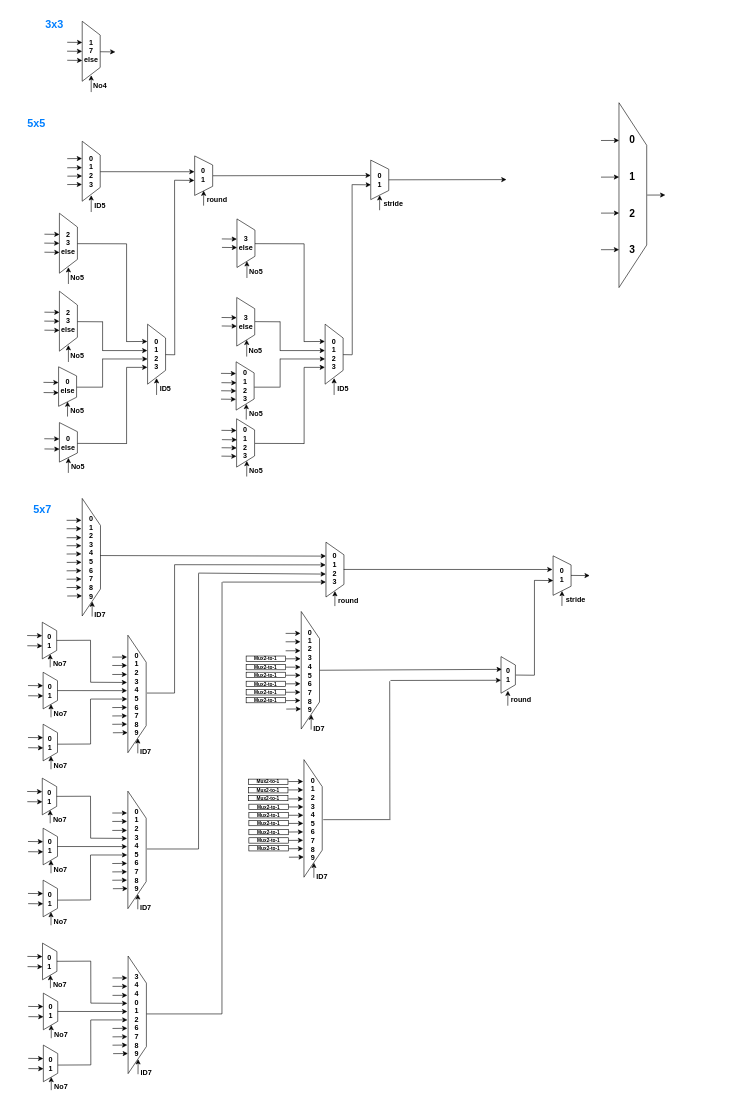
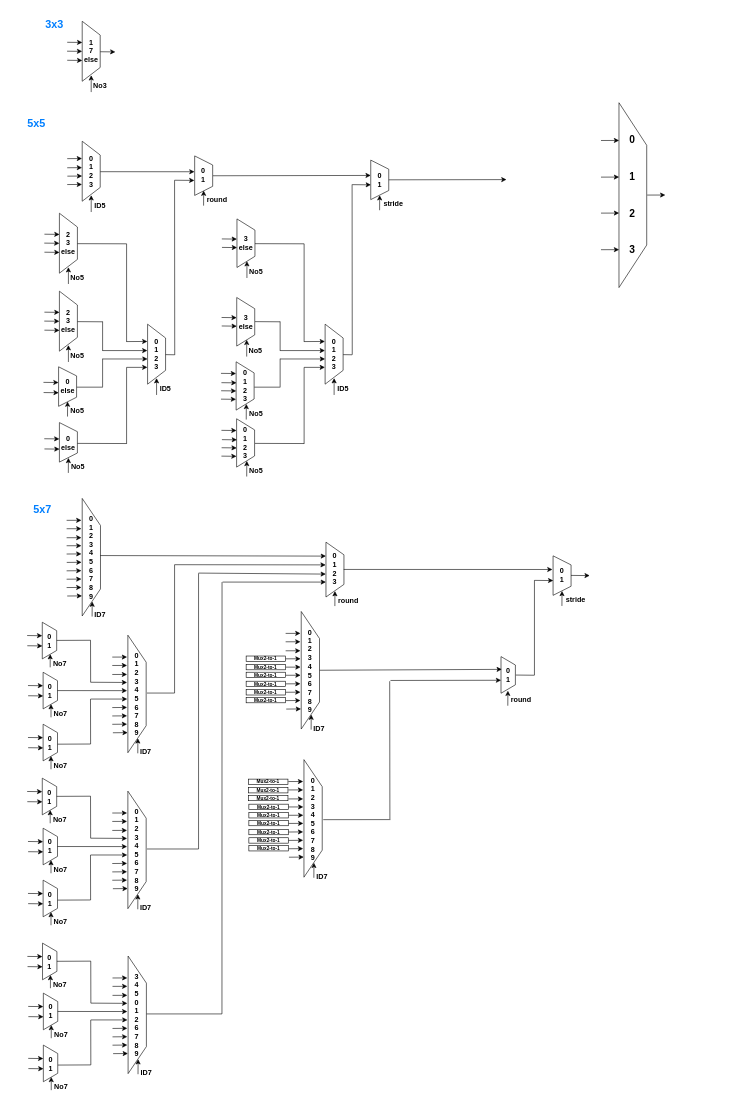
- <mxCell id="17" value="&lt;span style=&quot;font-size: 12px&quot;&gt;No4&lt;br style=&quot;font-size: 12px&quot;&gt;&lt;/span&gt;" style="text;html=1;strokeColor=none;fillColor=none;align=center;verticalAlign=middle;whiteSpace=wrap;rounded=0;fontStyle=1;fontSize=12;" parent="1" vertex="1"><mxGeometry x="153" y="133" width="26.25" height="20" as="geometry" /></mxCell>
+ <mxCell id="17" value="&lt;span style=&quot;font-size: 12px&quot;&gt;No3&lt;br style=&quot;font-size: 12px&quot;&gt;&lt;/span&gt;" style="text;html=1;strokeColor=none;fillColor=none;align=center;verticalAlign=middle;whiteSpace=wrap;rounded=0;fontStyle=1;fontSize=12;" parent="1" vertex="1"><mxGeometry x="153" y="133" width="26.25" height="20" as="geometry" /></mxCell>
- <mxCell id="236" value="&lt;span style=&quot;font-size: 12px&quot;&gt;3&lt;br&gt;4&lt;br&gt;4&lt;br&gt;0&lt;br&gt;1&lt;br&gt;2&lt;br&gt;6&lt;br&gt;7&lt;br&gt;8&lt;br&gt;9&lt;br style=&quot;font-size: 12px&quot;&gt;&lt;/span&gt;" style="text;html=1;strokeColor=none;fillColor=none;align=center;verticalAlign=middle;whiteSpace=wrap;rounded=0;fontStyle=1;fontSize=12;" parent="1" vertex="1"><mxGeometry x="214.42" y="1652" width="26.25" height="80" as="geometry" /></mxCell>
+ <mxCell id="236" value="&lt;span style=&quot;font-size: 12px&quot;&gt;3&lt;br&gt;4&lt;br&gt;5&lt;br&gt;0&lt;br&gt;1&lt;br&gt;2&lt;br&gt;6&lt;br&gt;7&lt;br&gt;8&lt;br&gt;9&lt;br style=&quot;font-size: 12px&quot;&gt;&lt;/span&gt;" style="text;html=1;strokeColor=none;fillColor=none;align=center;verticalAlign=middle;whiteSpace=wrap;rounded=0;fontStyle=1;fontSize=12;" parent="1" vertex="1"><mxGeometry x="214.42" y="1652" width="26.25" height="80" as="geometry" /></mxCell>
